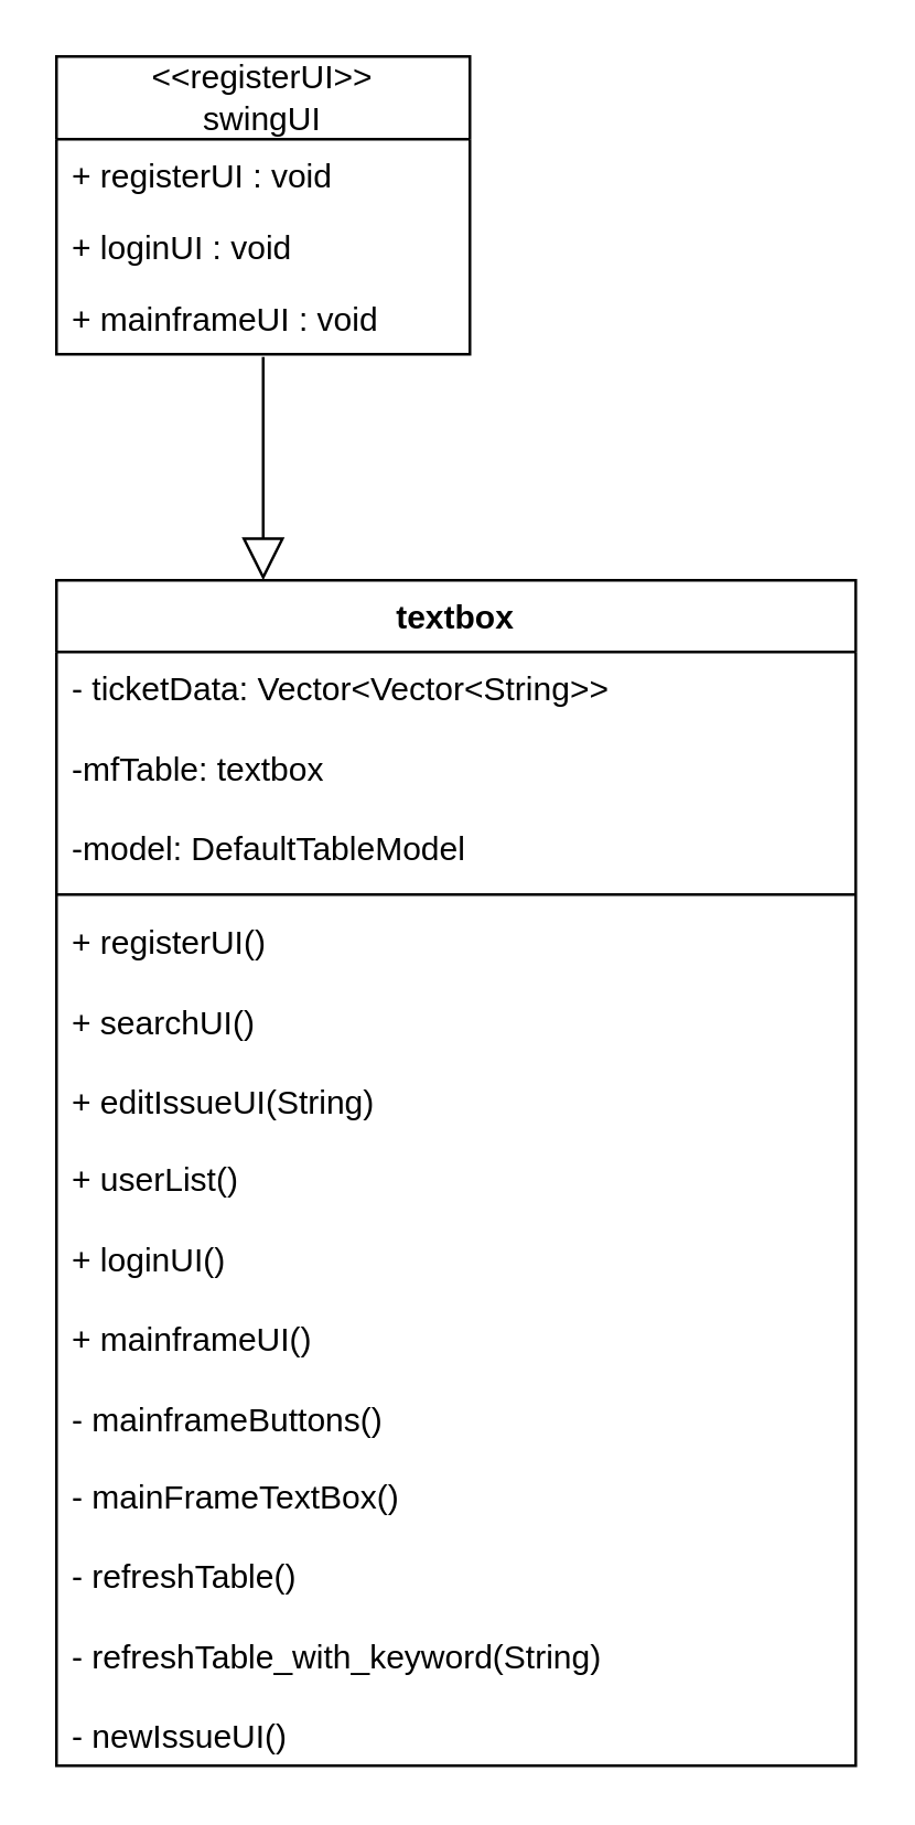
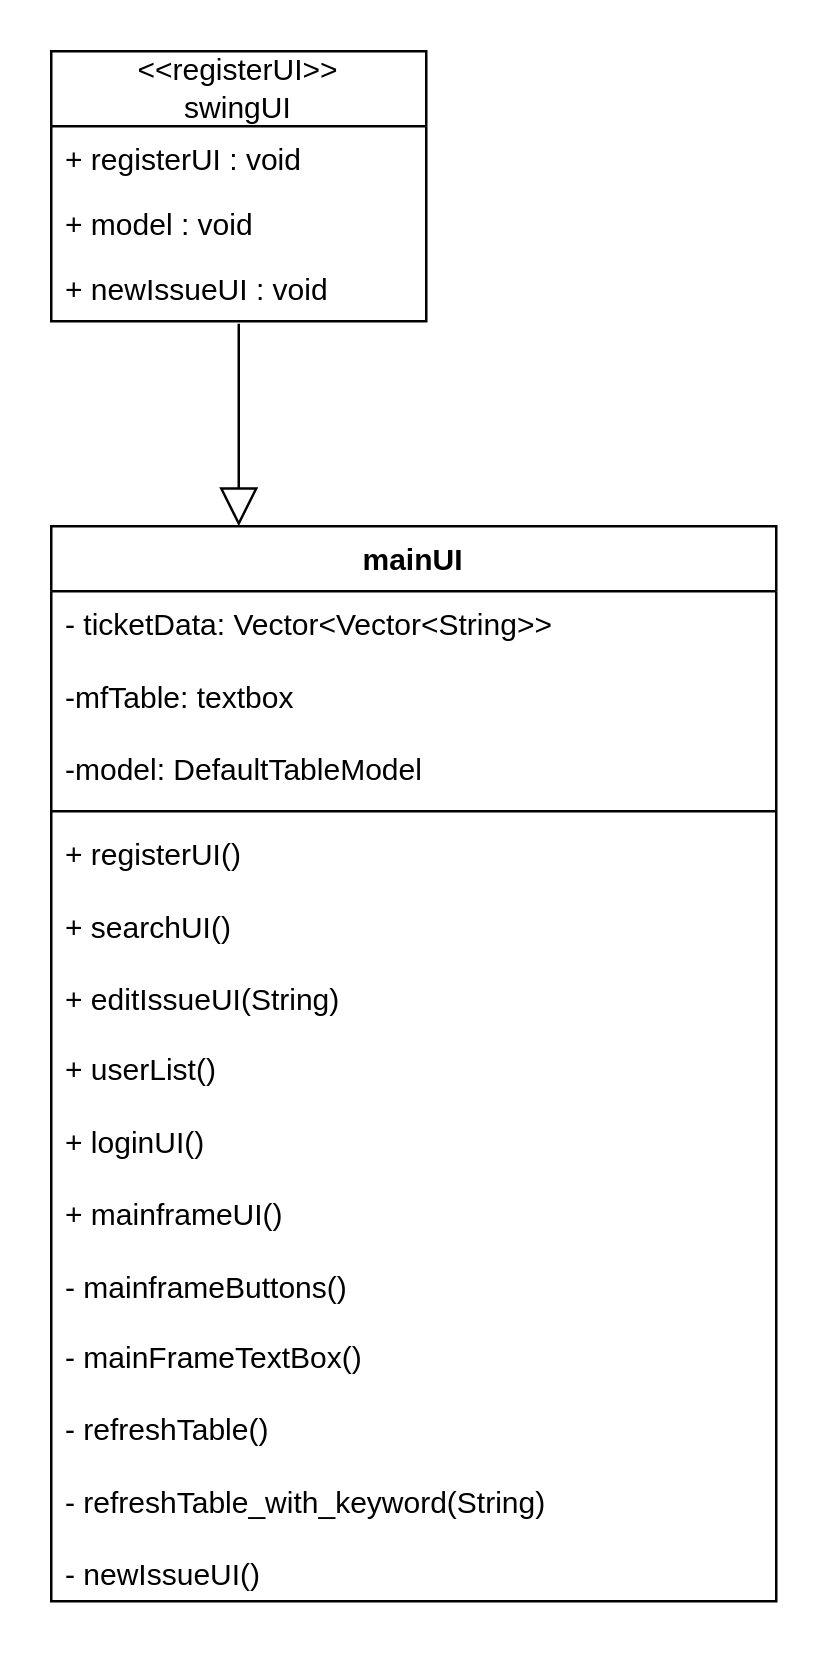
- <mxCell id="8" value="+ loginUI : void" style="text;strokeColor=none;fillColor=none;align=left;verticalAlign=top;spacingLeft=4;spacingRight=4;overflow=hidden;rotatable=0;points=[[0,0.5],[1,0.5]];portConstraint=eastwest;whiteSpace=wrap;html=1;" vertex="1" parent="6"><mxGeometry y="56" width="150" height="26" as="geometry" /></mxCell>
+ <mxCell id="8" value="+ model : void" style="text;strokeColor=none;fillColor=none;align=left;verticalAlign=top;spacingLeft=4;spacingRight=4;overflow=hidden;rotatable=0;points=[[0,0.5],[1,0.5]];portConstraint=eastwest;whiteSpace=wrap;html=1;" vertex="1" parent="6"><mxGeometry y="56" width="150" height="26" as="geometry" /></mxCell>
- <mxCell id="9" value="+ mainframeUI : void" style="text;strokeColor=none;fillColor=none;align=left;verticalAlign=top;spacingLeft=4;spacingRight=4;overflow=hidden;rotatable=0;points=[[0,0.5],[1,0.5]];portConstraint=eastwest;whiteSpace=wrap;html=1;" vertex="1" parent="6"><mxGeometry y="82" width="150" height="26" as="geometry" /></mxCell>
+ <mxCell id="9" value="+ newIssueUI : void" style="text;strokeColor=none;fillColor=none;align=left;verticalAlign=top;spacingLeft=4;spacingRight=4;overflow=hidden;rotatable=0;points=[[0,0.5],[1,0.5]];portConstraint=eastwest;whiteSpace=wrap;html=1;" vertex="1" parent="6"><mxGeometry y="82" width="150" height="26" as="geometry" /></mxCell>
- <mxCell id="2" value="textbox" style="swimlane;fontStyle=1;align=center;verticalAlign=top;childLayout=stackLayout;horizontal=1;startSize=26;horizontalStack=0;resizeParent=1;resizeParentMax=0;resizeLast=0;collapsible=1;marginBottom=0;whiteSpace=wrap;html=1;" parent="1" vertex="1"><mxGeometry x="20" y="210" width="290" height="430" as="geometry" /></mxCell>
+ <mxCell id="2" value="mainUI" style="swimlane;fontStyle=1;align=center;verticalAlign=top;childLayout=stackLayout;horizontal=1;startSize=26;horizontalStack=0;resizeParent=1;resizeParentMax=0;resizeLast=0;collapsible=1;marginBottom=0;whiteSpace=wrap;html=1;" parent="1" vertex="1"><mxGeometry x="20" y="210" width="290" height="430" as="geometry" /></mxCell>
